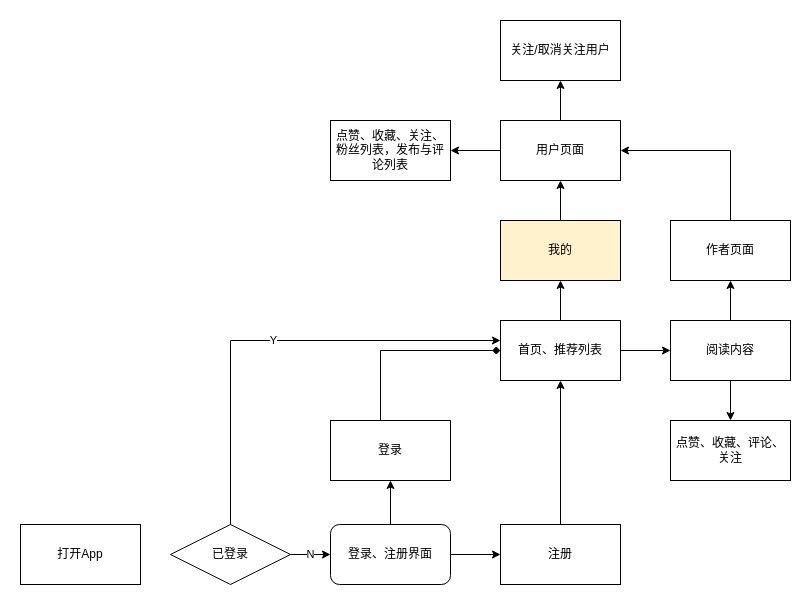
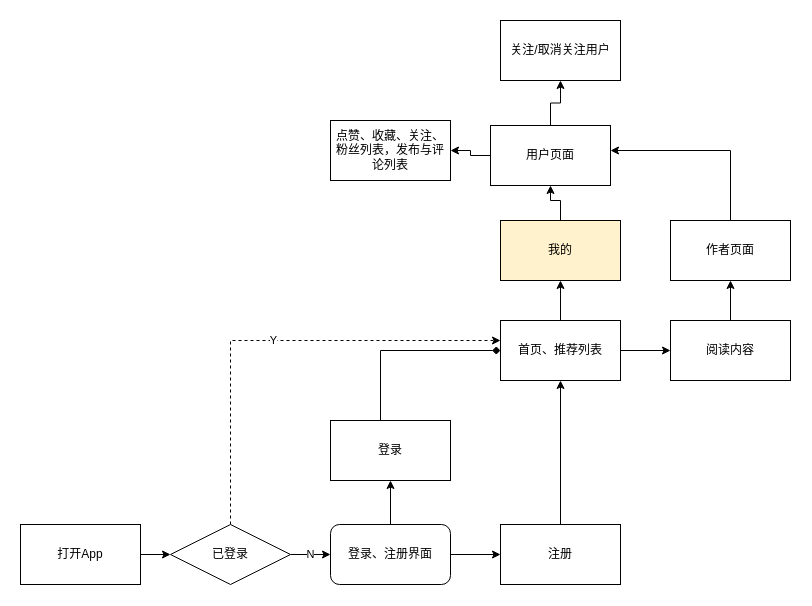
- <mxCell id="26" value="用户页面" style="whiteSpace=wrap;html=1;rounded=0;" vertex="1" parent="1"><mxGeometry x="500" y="120" width="120" height="60" as="geometry" /></mxCell>
+ <mxCell id="26" value="用户页面" style="whiteSpace=wrap;html=1;rounded=0;" vertex="1" parent="1"><mxGeometry x="490" y="125" width="120" height="60" as="geometry" /></mxCell>
- <mxCell id="7" value="Y" style="edgeStyle=orthogonalEdgeStyle;rounded=0;orthogonalLoop=1;jettySize=auto;html=1;" edge="1" parent="1" source="9" target="4"><mxGeometry relative="1" as="geometry"><Array as="points"><mxPoint x="230" y="340" /></Array></mxGeometry></mxCell>
+ <mxCell id="7" value="Y" style="edgeStyle=orthogonalEdgeStyle;rounded=0;orthogonalLoop=1;jettySize=auto;html=1;dashed=1;" edge="1" parent="1" source="9" target="4"><mxGeometry relative="1" as="geometry"><Array as="points"><mxPoint x="230" y="340" /></Array></mxGeometry></mxCell>
- <mxCell id="17" value="" style="edgeStyle=orthogonalEdgeStyle;rounded=0;orthogonalLoop=1;jettySize=auto;html=1;" edge="1" parent="1" source="19" target="20"><mxGeometry relative="1" as="geometry" /></mxCell>
- <mxCell id="20" value="点赞、收藏、评论、关注" style="whiteSpace=wrap;html=1;rounded=0;" vertex="1" parent="1"><mxGeometry x="670" y="420" width="120" height="60" as="geometry" /></mxCell>
+ <mxCell id="5" value="" style="edgeStyle=orthogonalEdgeStyle;rounded=0;orthogonalLoop=1;jettySize=auto;html=1;" edge="1" parent="1" source="6" target="9"><mxGeometry relative="1" as="geometry" /></mxCell>
